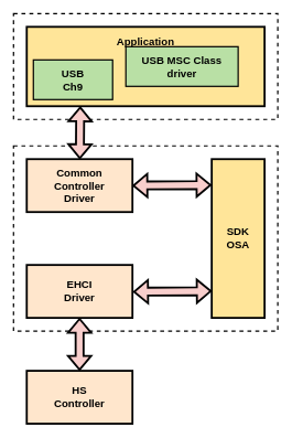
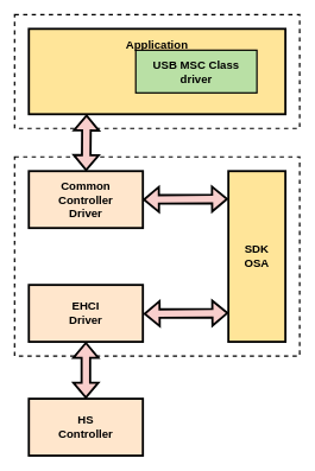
- <mxCell id="12" value="&lt;font style=&quot;font-size: 16px;&quot;&gt;&lt;b&gt;USB&lt;/b&gt;&lt;/font&gt;&lt;div&gt;&lt;font style=&quot;font-size: 16px;&quot;&gt;&lt;b&gt;Ch9&lt;/b&gt;&lt;/font&gt;&lt;/div&gt;" style="rounded=0;whiteSpace=wrap;html=1;strokeWidth=2;fillColor=#B9E0A5;" vertex="1" parent="1"><mxGeometry x="50" y="90" width="120" height="60" as="geometry" /></mxCell>
